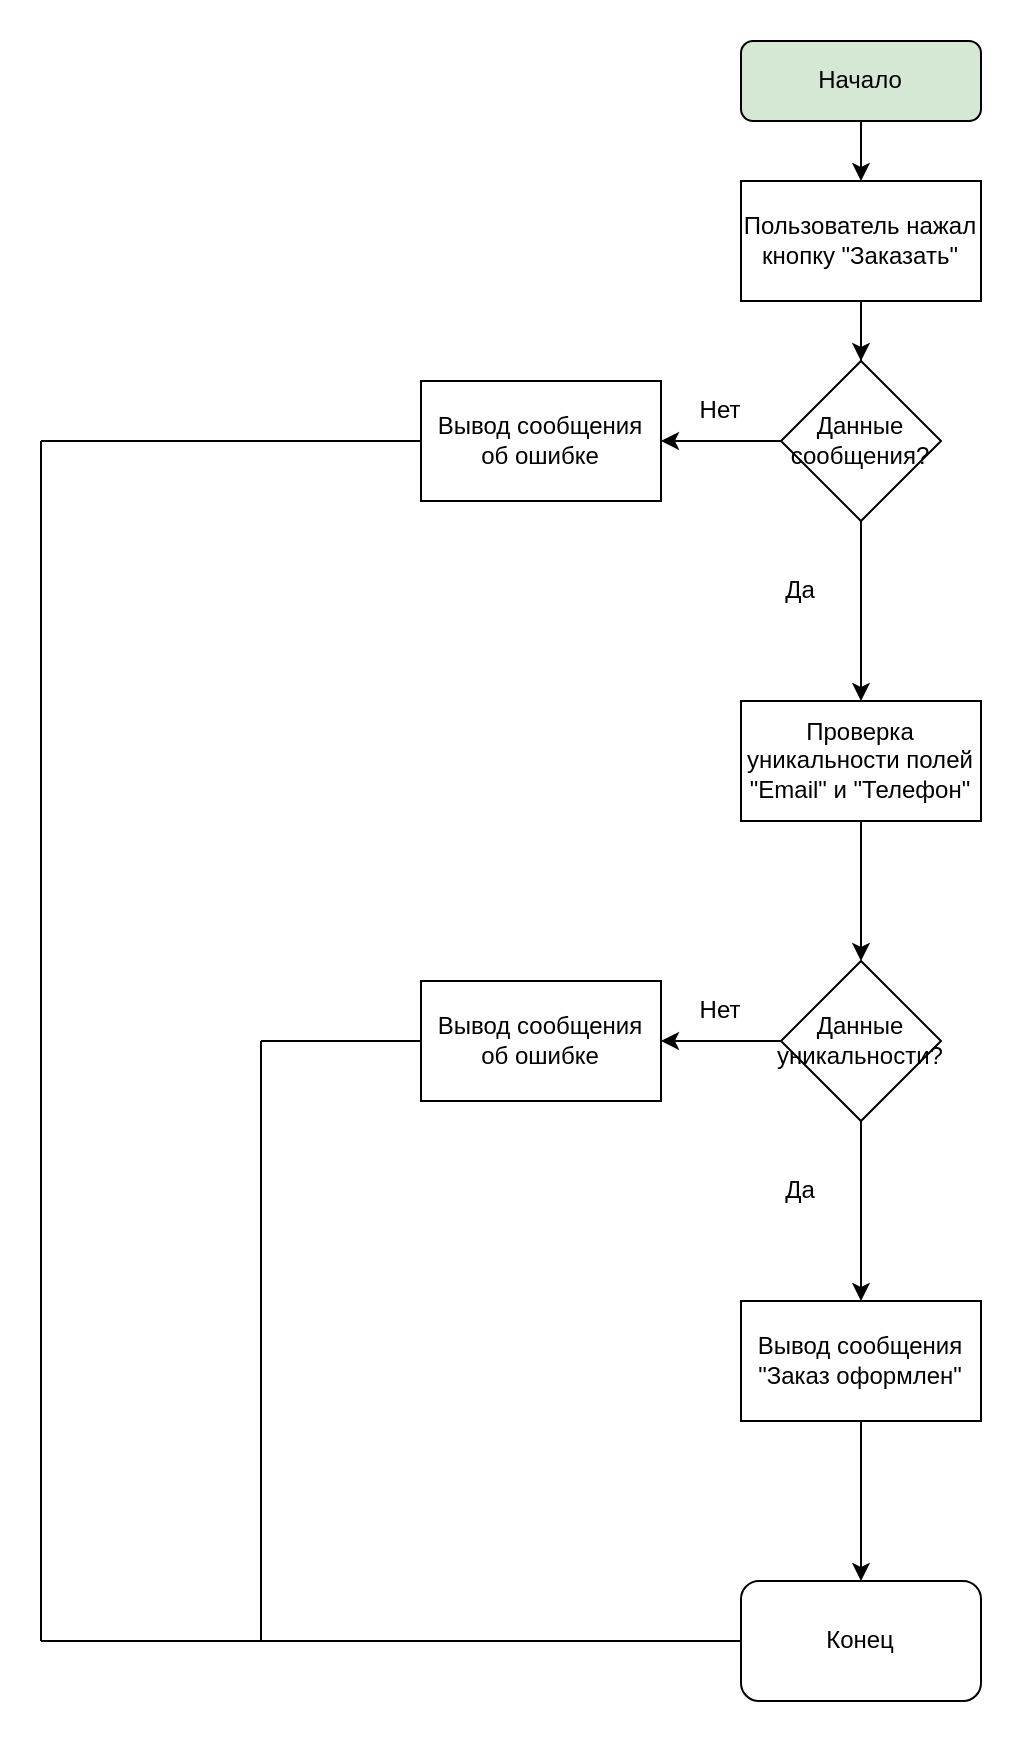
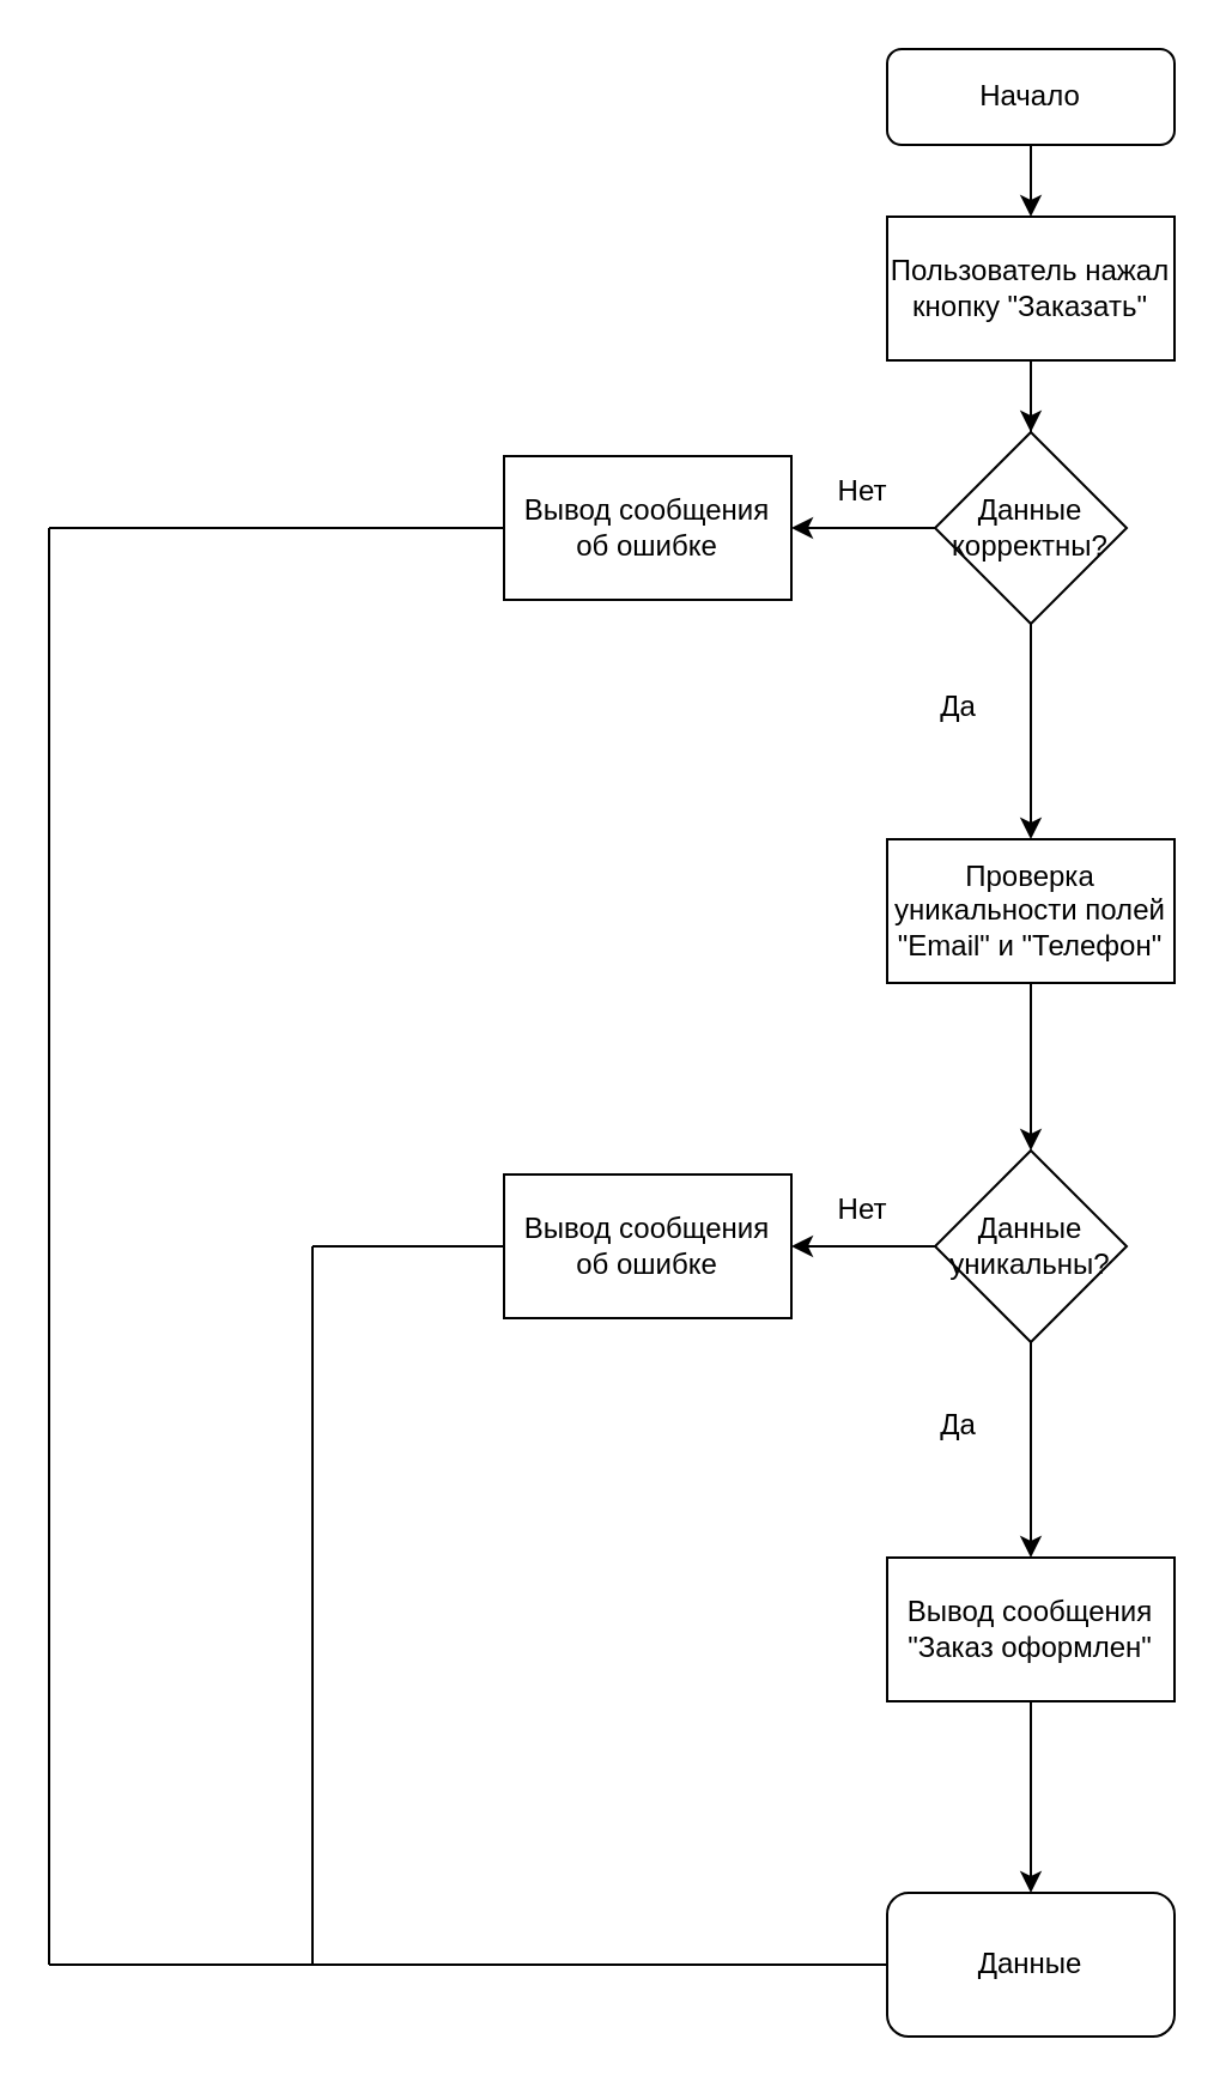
- <mxCell id="2" value="Начало" style="rounded=1;whiteSpace=wrap;html=1;fontSize=12;glass=0;strokeWidth=1;shadow=0;fillColor=#d5e8d4;" parent="1" vertex="1"><mxGeometry x="370" y="20" width="120" height="40" as="geometry" /></mxCell>
+ <mxCell id="2" value="Начало" style="rounded=1;whiteSpace=wrap;html=1;fontSize=12;glass=0;strokeWidth=1;shadow=0;" parent="1" vertex="1"><mxGeometry x="370" y="20" width="120" height="40" as="geometry" /></mxCell>
- <mxCell id="7" value="Данные сообщения?" style="rhombus;whiteSpace=wrap;html=1;" vertex="1" parent="1"><mxGeometry x="390" y="180" width="80" height="80" as="geometry" /></mxCell>
+ <mxCell id="7" value="Данные корректны?" style="rhombus;whiteSpace=wrap;html=1;" vertex="1" parent="1"><mxGeometry x="390" y="180" width="80" height="80" as="geometry" /></mxCell>
- <mxCell id="15" value="Данные уникальности?" style="rhombus;whiteSpace=wrap;html=1;" vertex="1" parent="1"><mxGeometry x="390" y="480" width="80" height="80" as="geometry" /></mxCell>
+ <mxCell id="15" value="Данные уникальны?" style="rhombus;whiteSpace=wrap;html=1;" vertex="1" parent="1"><mxGeometry x="390" y="480" width="80" height="80" as="geometry" /></mxCell>
- <mxCell id="19" value="Конец" style="rounded=1;whiteSpace=wrap;html=1;" vertex="1" parent="1"><mxGeometry x="370" y="790" width="120" height="60" as="geometry" /></mxCell>
+ <mxCell id="19" value="Данные" style="rounded=1;whiteSpace=wrap;html=1;" vertex="1" parent="1"><mxGeometry x="370" y="790" width="120" height="60" as="geometry" /></mxCell>
